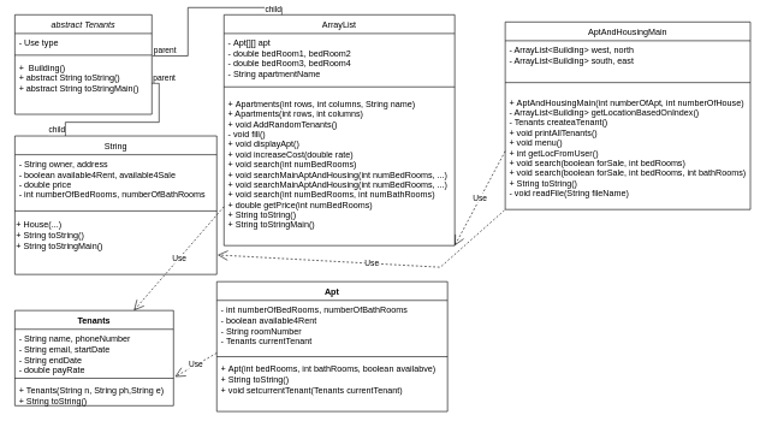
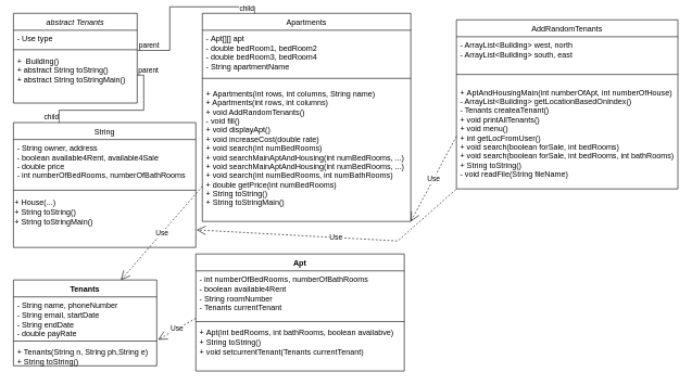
- <mxCell id="6" value="ArrayList" style="swimlane;fontStyle=0;align=center;verticalAlign=top;childLayout=stackLayout;horizontal=1;startSize=26;horizontalStack=0;resizeParent=1;resizeLast=0;collapsible=1;marginBottom=0;rounded=0;shadow=0;strokeWidth=1;" parent="1" vertex="1"><mxGeometry x="310" y="20" width="320" height="320" as="geometry"><mxRectangle x="130" y="380" width="160" height="26" as="alternateBounds" /></mxGeometry></mxCell>
+ <mxCell id="6" value="Apartments" style="swimlane;fontStyle=0;align=center;verticalAlign=top;childLayout=stackLayout;horizontal=1;startSize=26;horizontalStack=0;resizeParent=1;resizeLast=0;collapsible=1;marginBottom=0;rounded=0;shadow=0;strokeWidth=1;" parent="1" vertex="1"><mxGeometry x="310" y="20" width="320" height="320" as="geometry"><mxRectangle x="130" y="380" width="160" height="26" as="alternateBounds" /></mxGeometry></mxCell>
- <mxCell id="14" value="AptAndHousingMain" style="swimlane;fontStyle=0;align=center;verticalAlign=top;childLayout=stackLayout;horizontal=1;startSize=26;horizontalStack=0;resizeParent=1;resizeLast=0;collapsible=1;marginBottom=0;rounded=0;shadow=0;strokeWidth=1;" parent="1" vertex="1"><mxGeometry x="700" y="30" width="340" height="260" as="geometry"><mxRectangle x="550" y="140" width="160" height="26" as="alternateBounds" /></mxGeometry></mxCell>
+ <mxCell id="14" value="AddRandomTenants" style="swimlane;fontStyle=0;align=center;verticalAlign=top;childLayout=stackLayout;horizontal=1;startSize=26;horizontalStack=0;resizeParent=1;resizeLast=0;collapsible=1;marginBottom=0;rounded=0;shadow=0;strokeWidth=1;" parent="1" vertex="1"><mxGeometry x="700" y="30" width="340" height="260" as="geometry"><mxRectangle x="550" y="140" width="160" height="26" as="alternateBounds" /></mxGeometry></mxCell>
